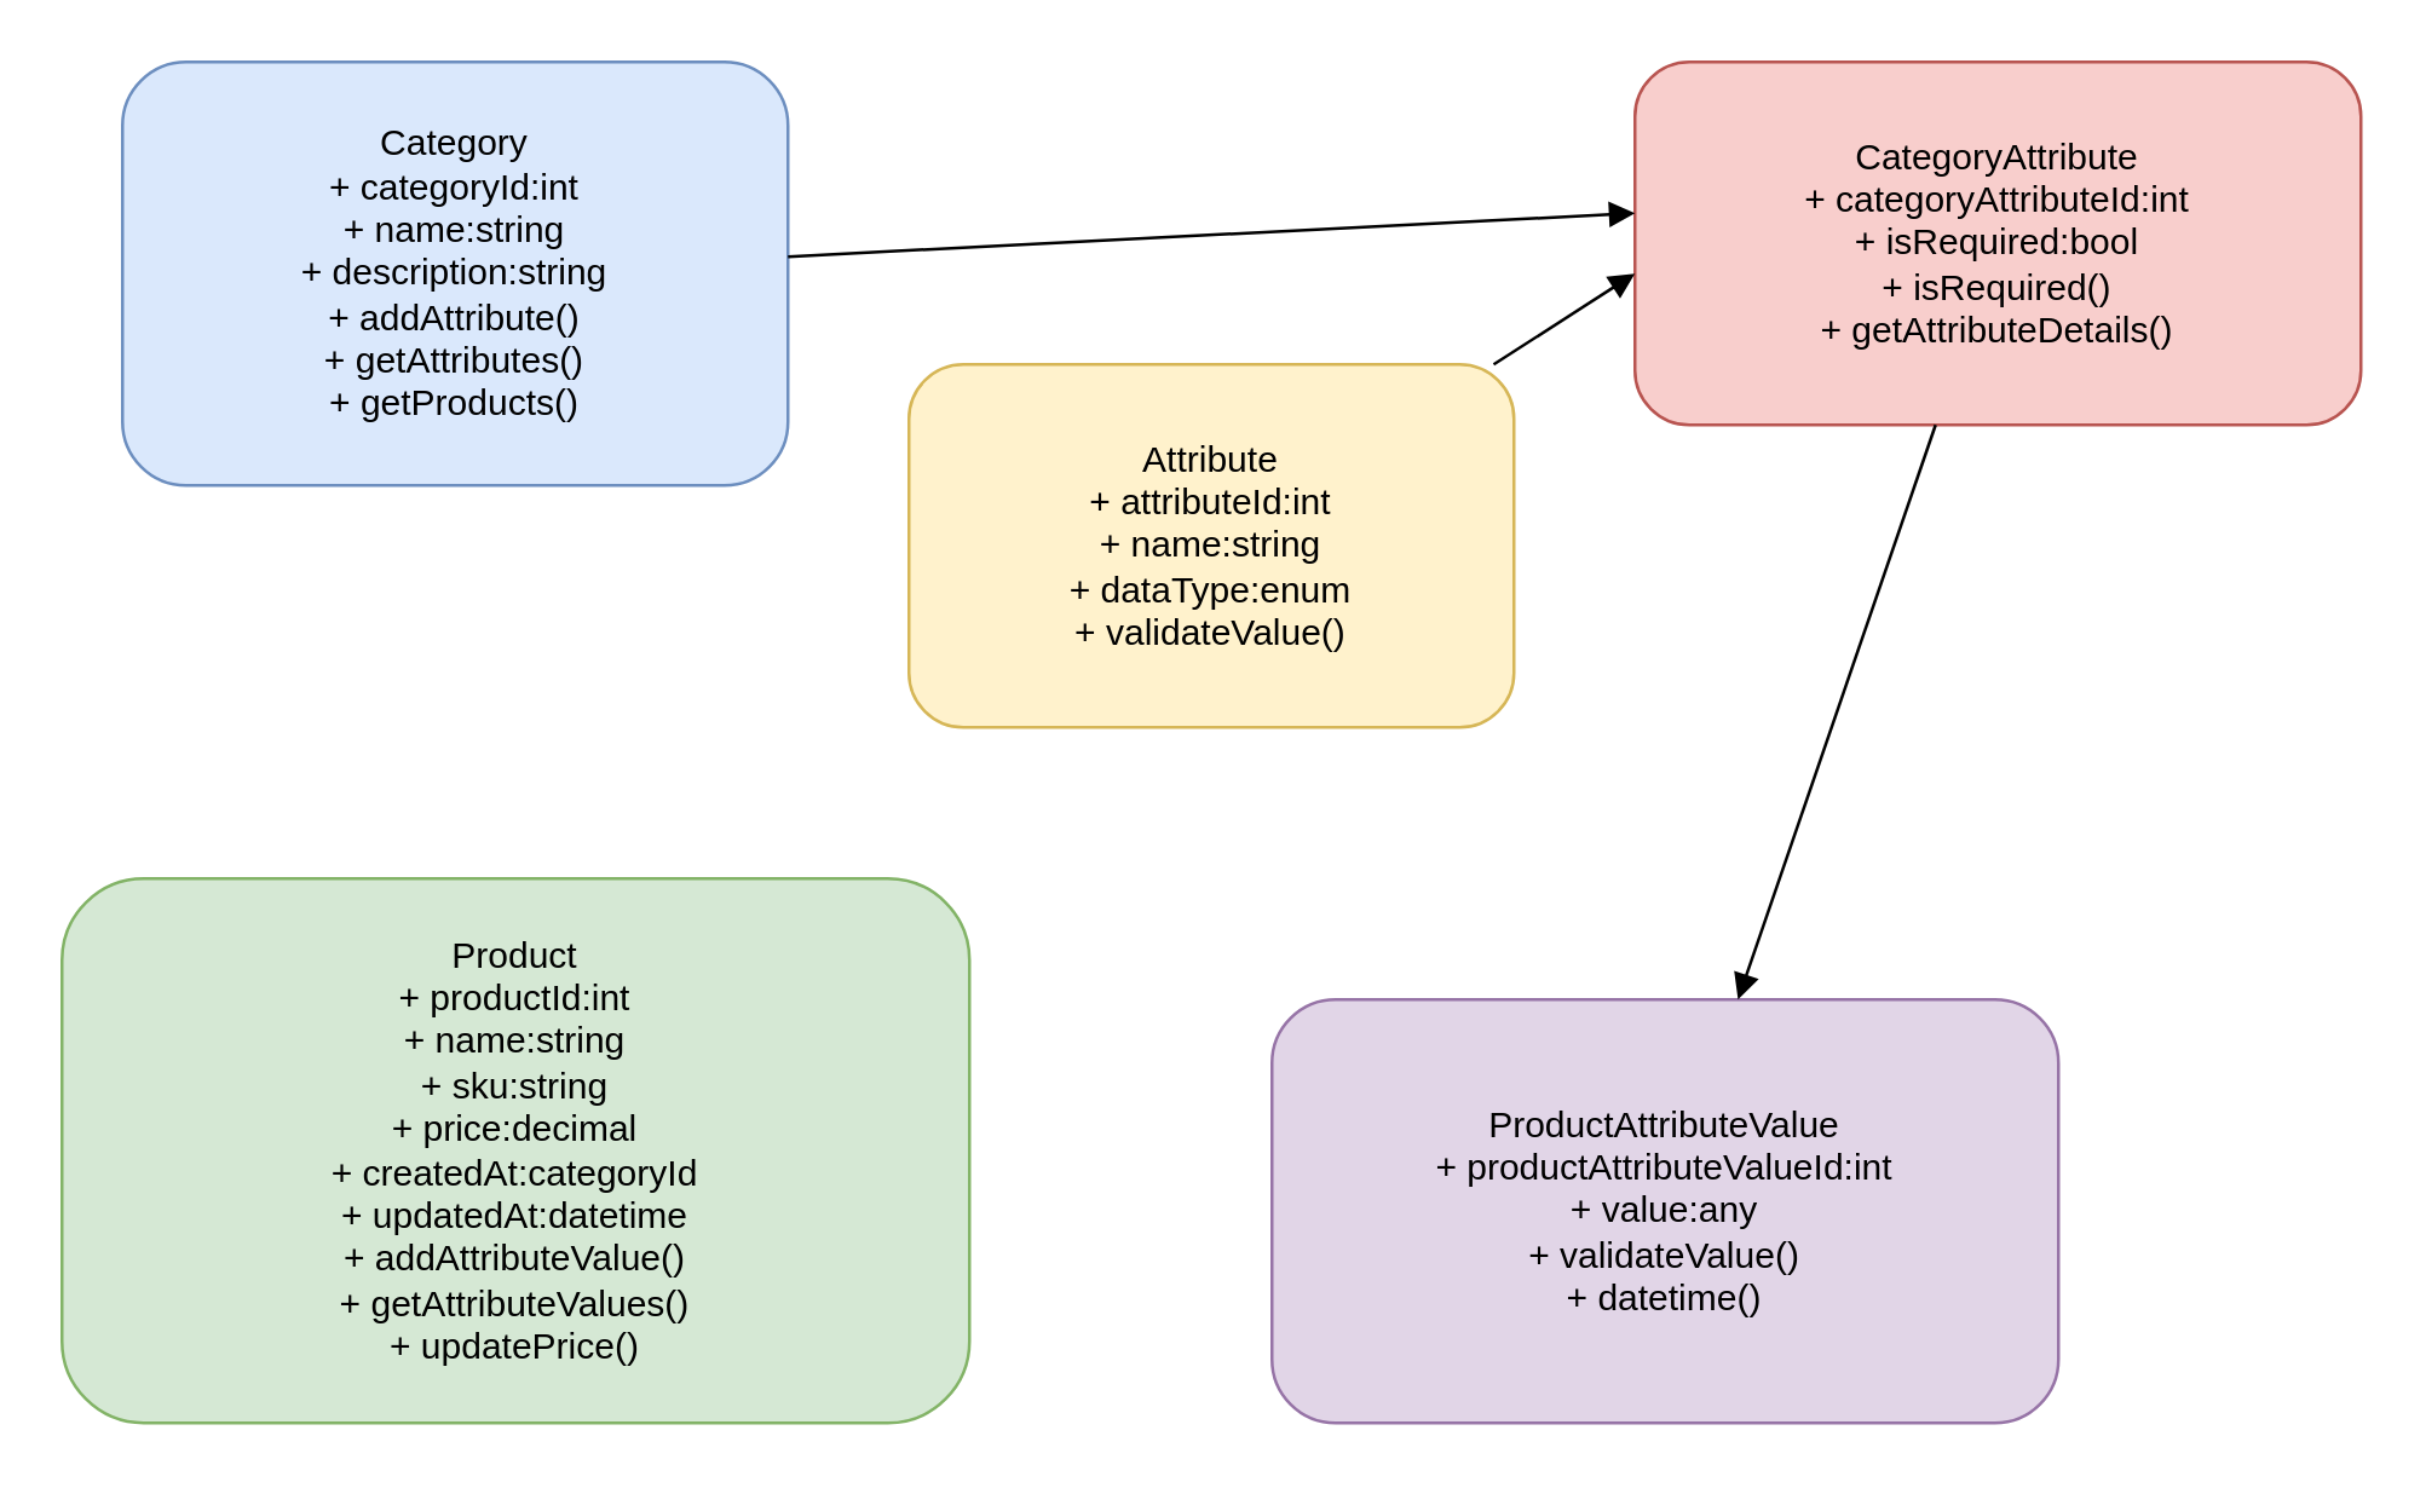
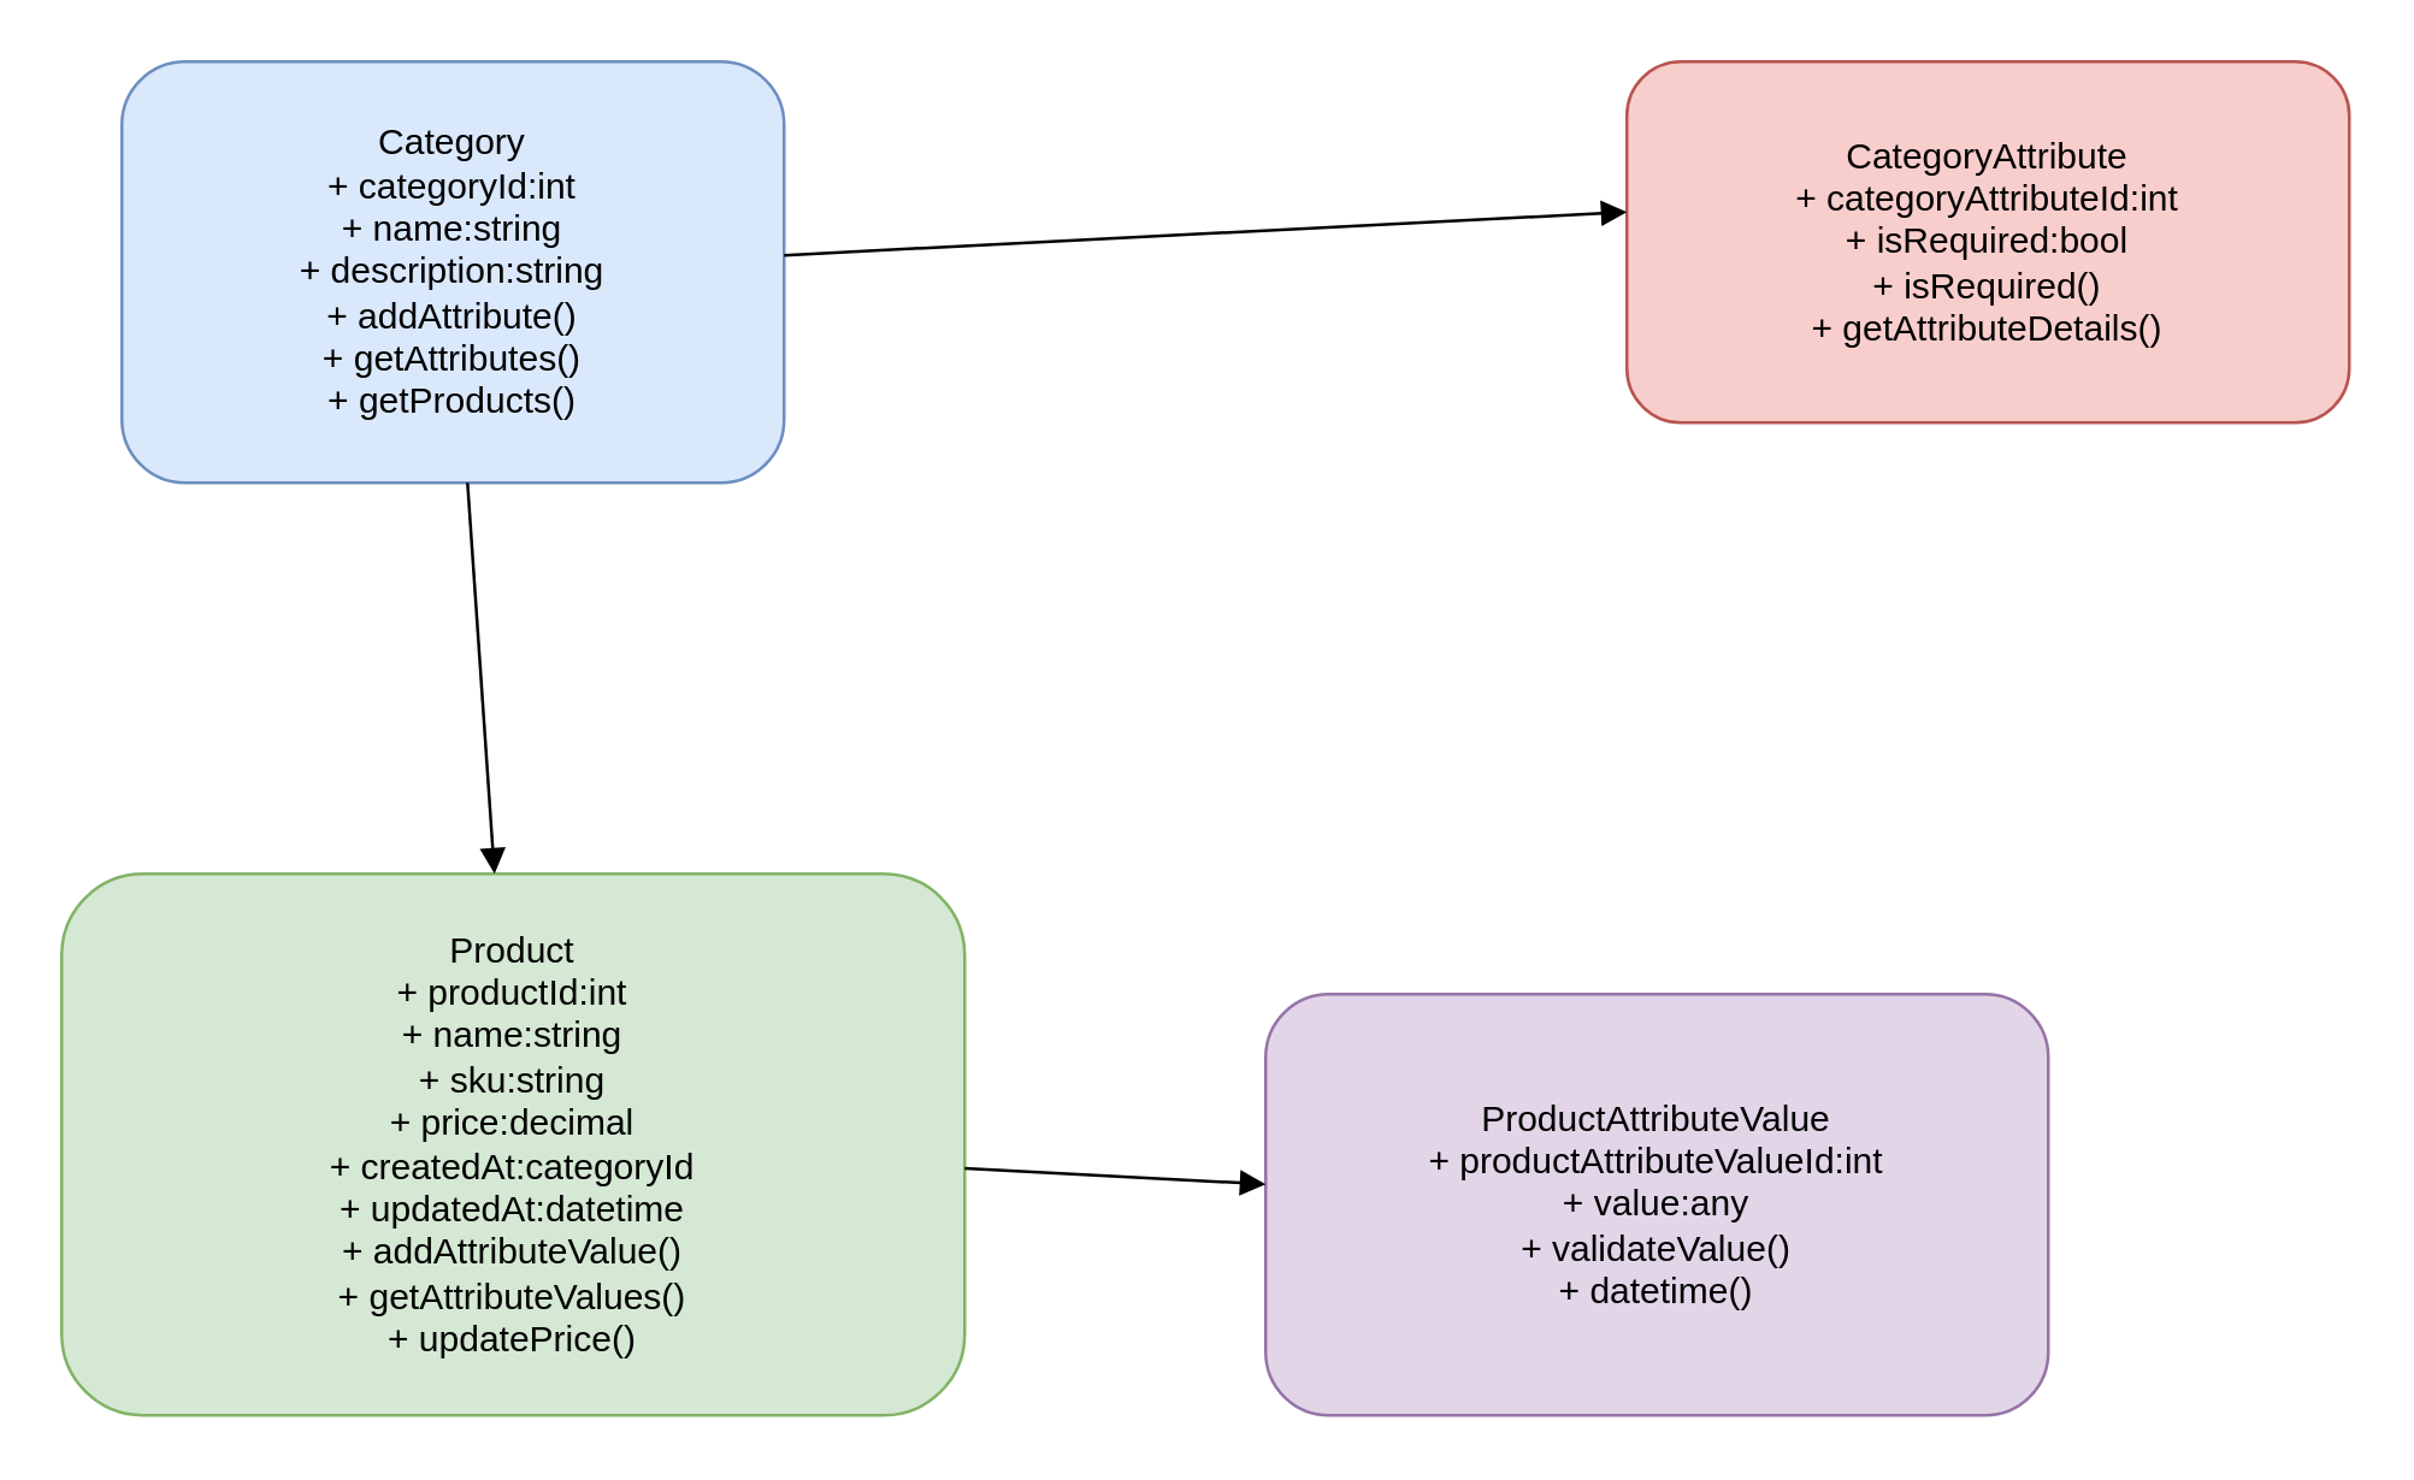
- <mxCell id="9" style="endArrow=block;entryX=0;entryY=0.583;entryDx=0;entryDy=0;entryPerimeter=0;" parent="1" source="3" target="4" edge="1"><mxGeometry relative="1" as="geometry" /></mxCell>
- <mxCell id="3" value="Attribute&#10;+ attributeId:int&#10;+ name:string&#10;+ dataType:enum&#10;+ validateValue()" style="shape=rectangle;whiteSpace=wrap;rounded=1;fillColor=#fff2cc;strokeColor=#d6b656;" parent="1" vertex="1"><mxGeometry x="300" y="120" width="200" height="120" as="geometry" /></mxCell>
+ <mxCell id="7" style="endArrow=block;" parent="1" source="2" target="5" edge="1"><mxGeometry relative="1" as="geometry" /></mxCell>
- <mxCell id="11" style="endArrow=block;" parent="1" source="4" target="6" edge="1"><mxGeometry relative="1" as="geometry" /></mxCell>
+ <mxCell id="10" style="endArrow=block;" parent="1" source="5" target="6" edge="1"><mxGeometry relative="1" as="geometry" /></mxCell>
